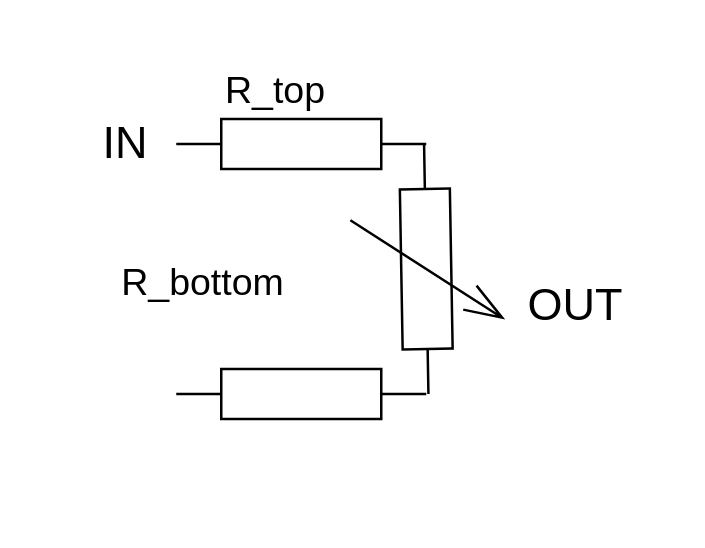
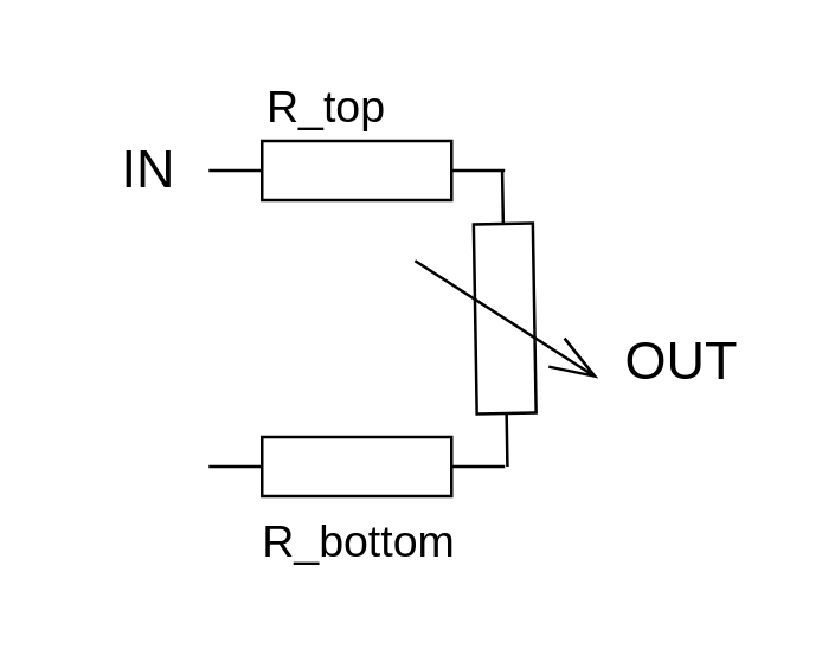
- <mxCell id="8" value="&lt;font style=&quot;font-size: 15px;&quot;&gt;R_bottom&lt;/font&gt;" style="text;html=1;align=center;verticalAlign=middle;whiteSpace=wrap;rounded=0;" vertex="1" parent="1"><mxGeometry x="51" y="97" width="60" height="30" as="geometry" /></mxCell>
+ <mxCell id="8" value="&lt;font style=&quot;font-size: 15px;&quot;&gt;R_bottom&lt;/font&gt;" style="text;html=1;align=center;verticalAlign=middle;whiteSpace=wrap;rounded=0;" vertex="1" parent="1"><mxGeometry x="91" y="167" width="60" height="30" as="geometry" /></mxCell>
